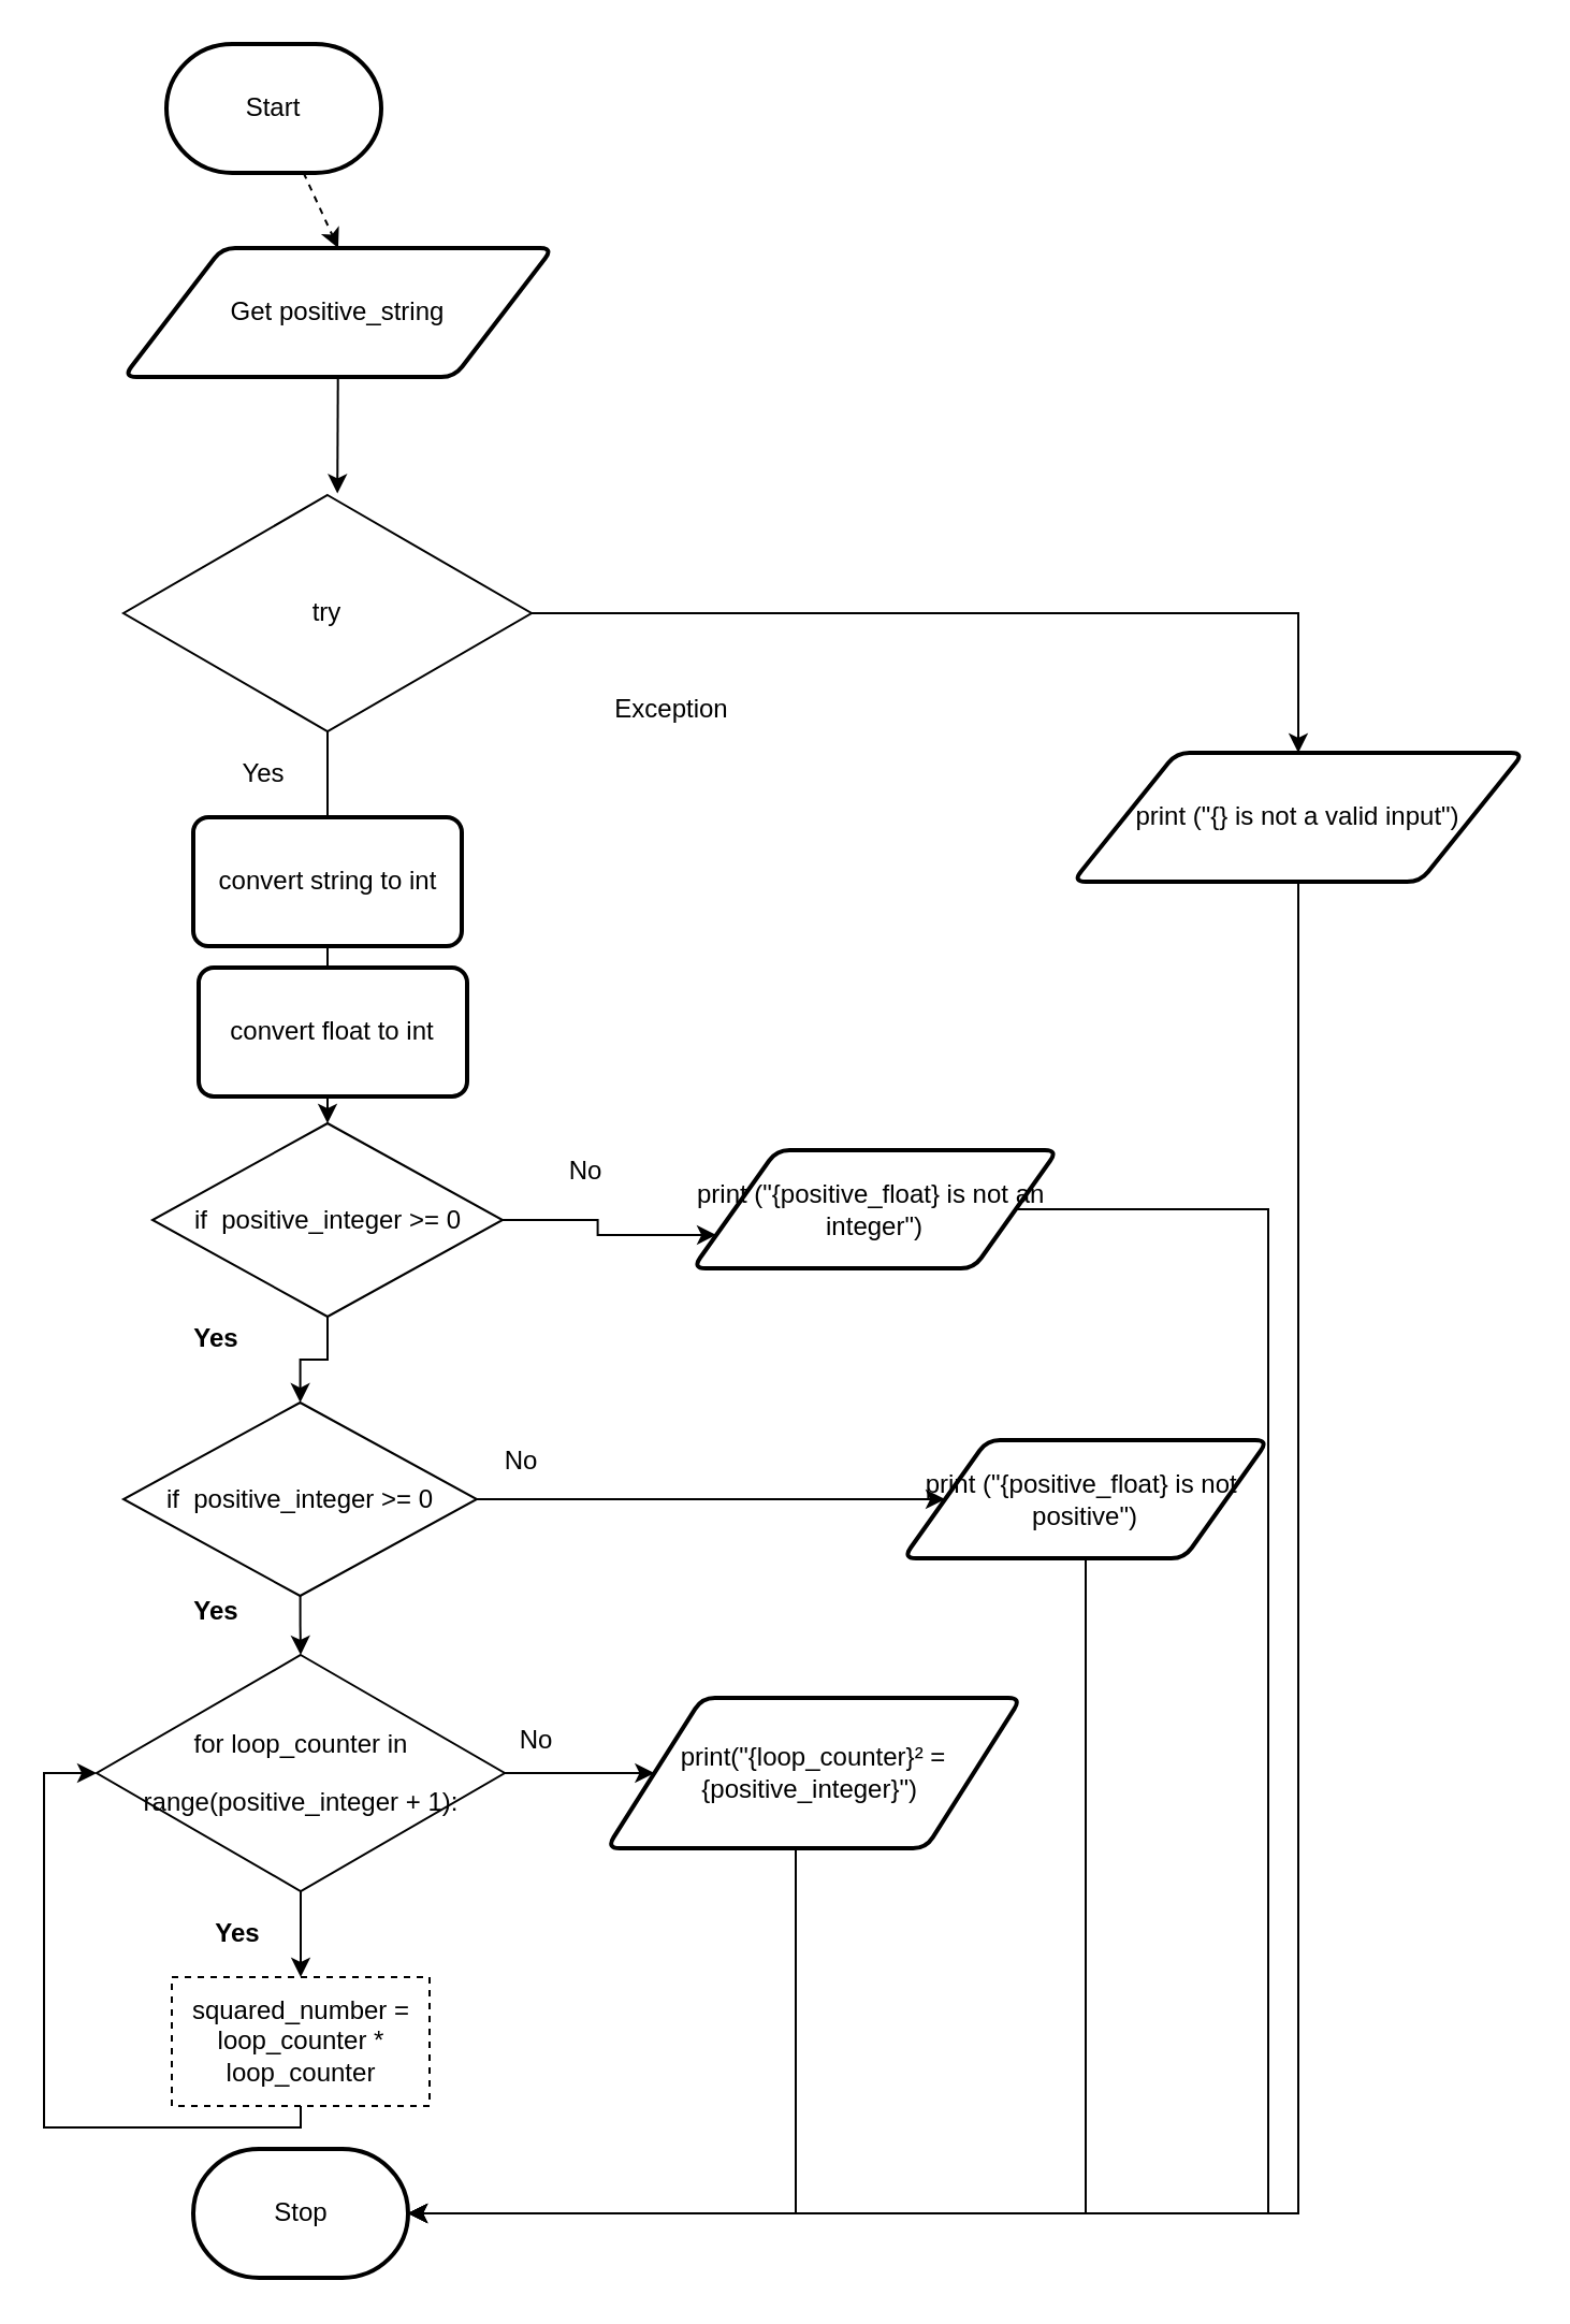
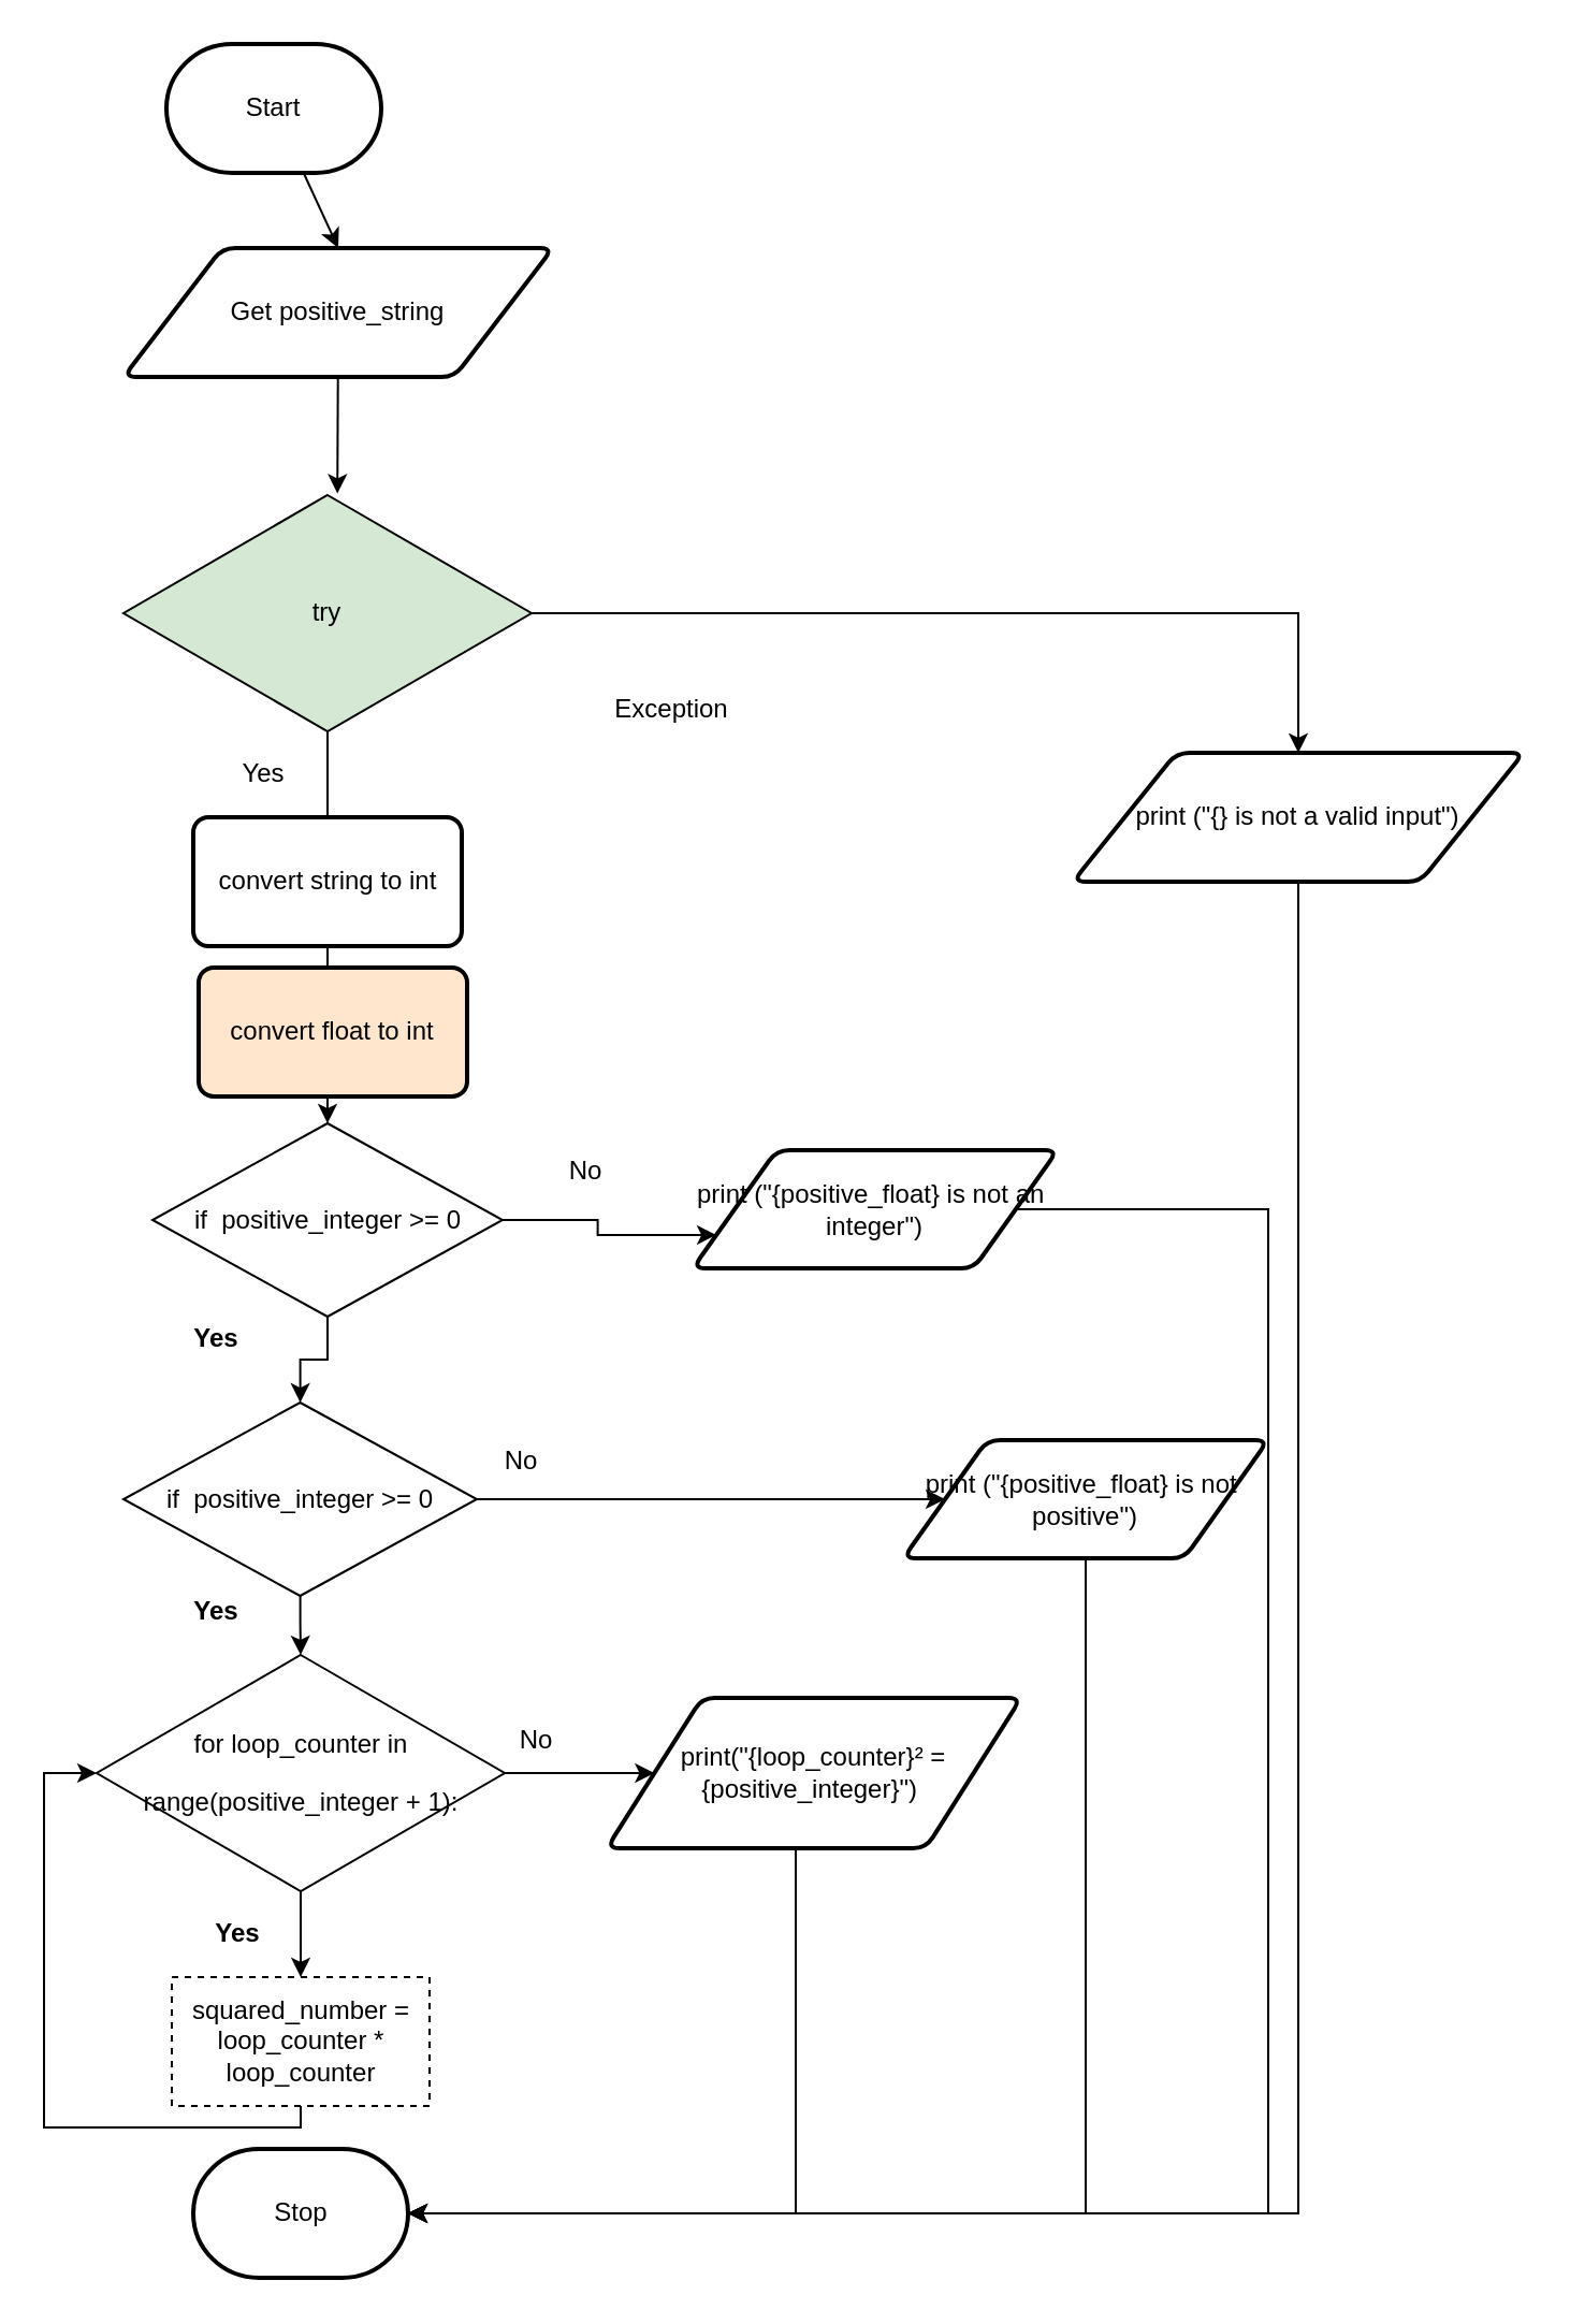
- <mxCell id="3" style="edgeStyle=none;html=1;entryX=0.5;entryY=0;entryDx=0;entryDy=0;dashed=1;" parent="1" source="4" target="6" edge="1"><mxGeometry relative="1" as="geometry" /></mxCell>
+ <mxCell id="3" style="edgeStyle=none;html=1;entryX=0.5;entryY=0;entryDx=0;entryDy=0;" parent="1" source="4" target="6" edge="1"><mxGeometry relative="1" as="geometry" /></mxCell>
- <mxCell id="13" value="try" style="rhombus;whiteSpace=wrap;html=1;" parent="1" vertex="1"><mxGeometry x="57" y="230" width="190" height="110" as="geometry" /></mxCell>
+ <mxCell id="13" value="try" style="rhombus;whiteSpace=wrap;html=1;fillColor=#d5e8d4;" parent="1" vertex="1"><mxGeometry x="57" y="230" width="190" height="110" as="geometry" /></mxCell>
- <mxCell id="34" value="convert float to int" style="rounded=1;whiteSpace=wrap;html=1;absoluteArcSize=1;arcSize=14;strokeWidth=2;" vertex="1" parent="1"><mxGeometry x="92" y="450" width="125" height="60" as="geometry" /></mxCell>
+ <mxCell id="34" value="convert float to int" style="rounded=1;whiteSpace=wrap;html=1;absoluteArcSize=1;arcSize=14;strokeWidth=2;fillColor=#ffe6cc;" vertex="1" parent="1"><mxGeometry x="92" y="450" width="125" height="60" as="geometry" /></mxCell>
